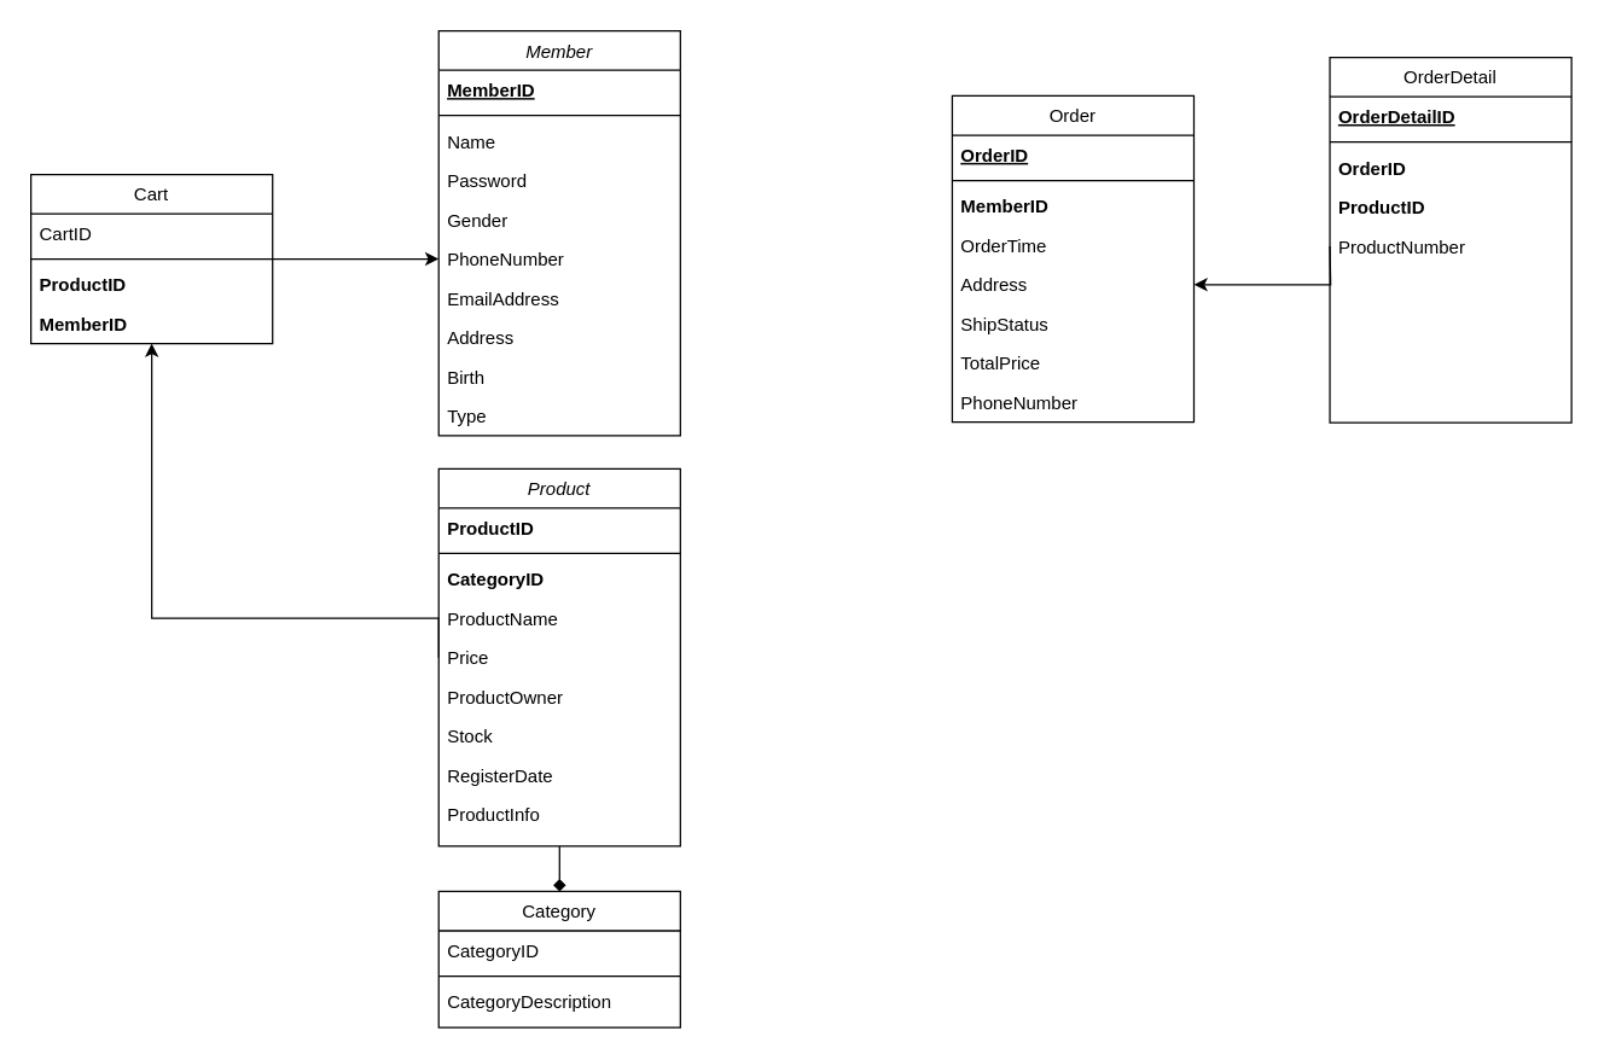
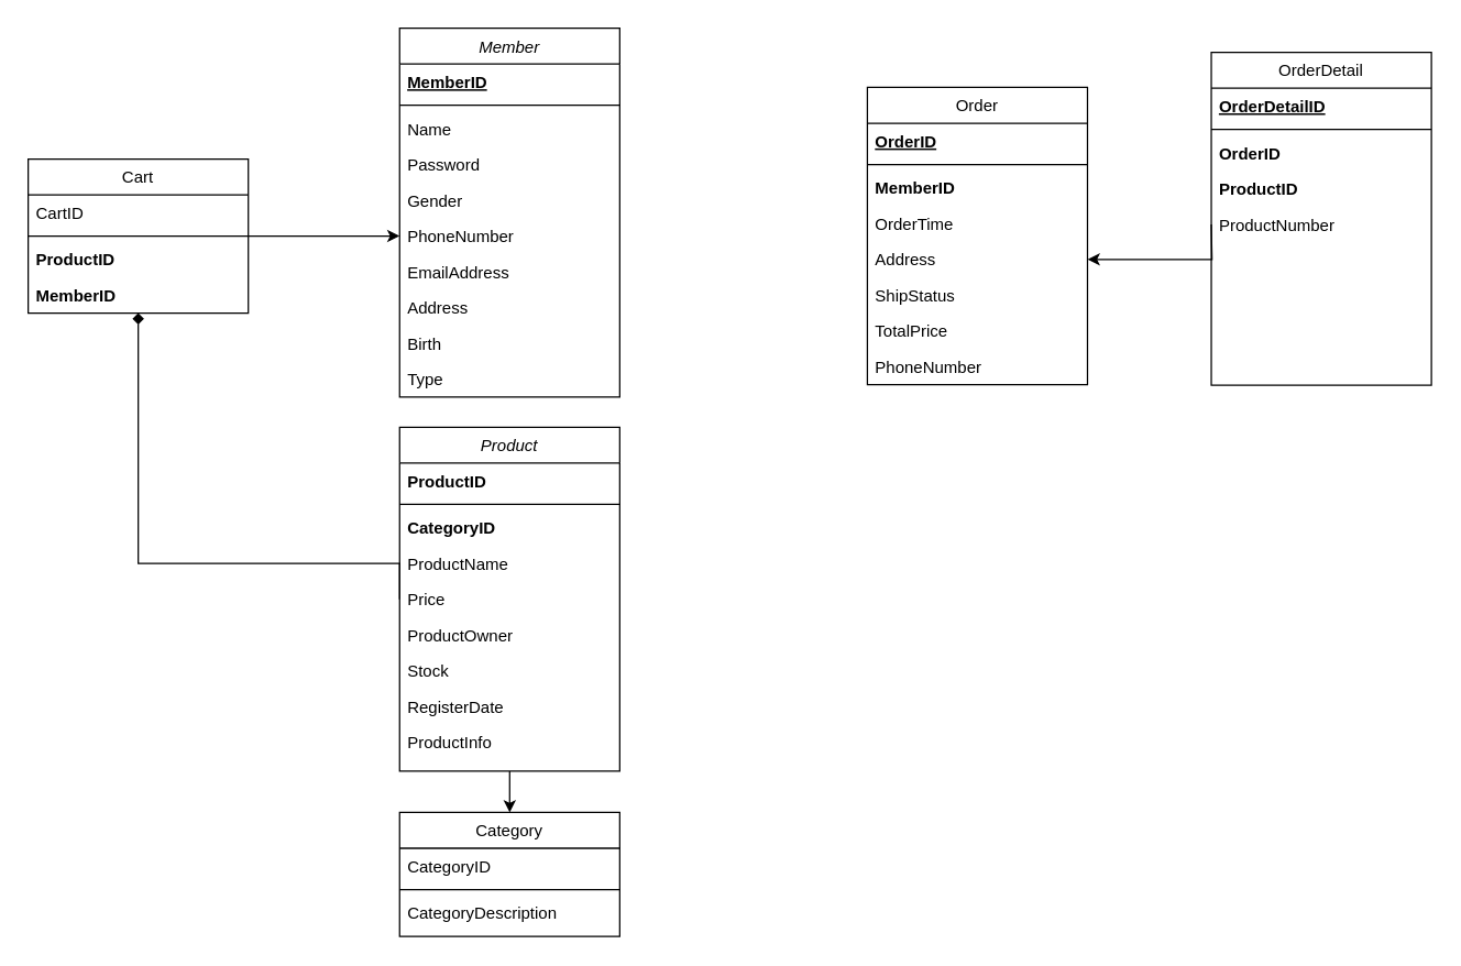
- <mxCell id="22" style="edgeStyle=orthogonalEdgeStyle;rounded=0;orthogonalLoop=1;jettySize=auto;html=1;exitX=0;exitY=0.5;exitDx=0;exitDy=0;" parent="1" source="29" target="35" edge="1"><mxGeometry relative="1" as="geometry"><Array as="points"><mxPoint x="100" y="409" /></Array></mxGeometry></mxCell>
+ <mxCell id="22" style="edgeStyle=orthogonalEdgeStyle;rounded=0;orthogonalLoop=1;jettySize=auto;html=1;exitX=0;exitY=0.5;exitDx=0;exitDy=0;endArrow=diamond;" parent="1" source="29" target="35" edge="1"><mxGeometry relative="1" as="geometry"><Array as="points"><mxPoint x="100" y="409" /></Array></mxGeometry></mxCell>
- <mxCell id="23" style="edgeStyle=orthogonalEdgeStyle;rounded=0;orthogonalLoop=1;jettySize=auto;html=1;exitX=0.5;exitY=1;exitDx=0;exitDy=0;entryX=0.5;entryY=0;entryDx=0;entryDy=0;endArrow=diamond;" parent="1" source="24" target="40" edge="1"><mxGeometry relative="1" as="geometry" /></mxCell>
+ <mxCell id="23" style="edgeStyle=orthogonalEdgeStyle;rounded=0;orthogonalLoop=1;jettySize=auto;html=1;exitX=0.5;exitY=1;exitDx=0;exitDy=0;entryX=0.5;entryY=0;entryDx=0;entryDy=0;" parent="1" source="24" target="40" edge="1"><mxGeometry relative="1" as="geometry" /></mxCell>
